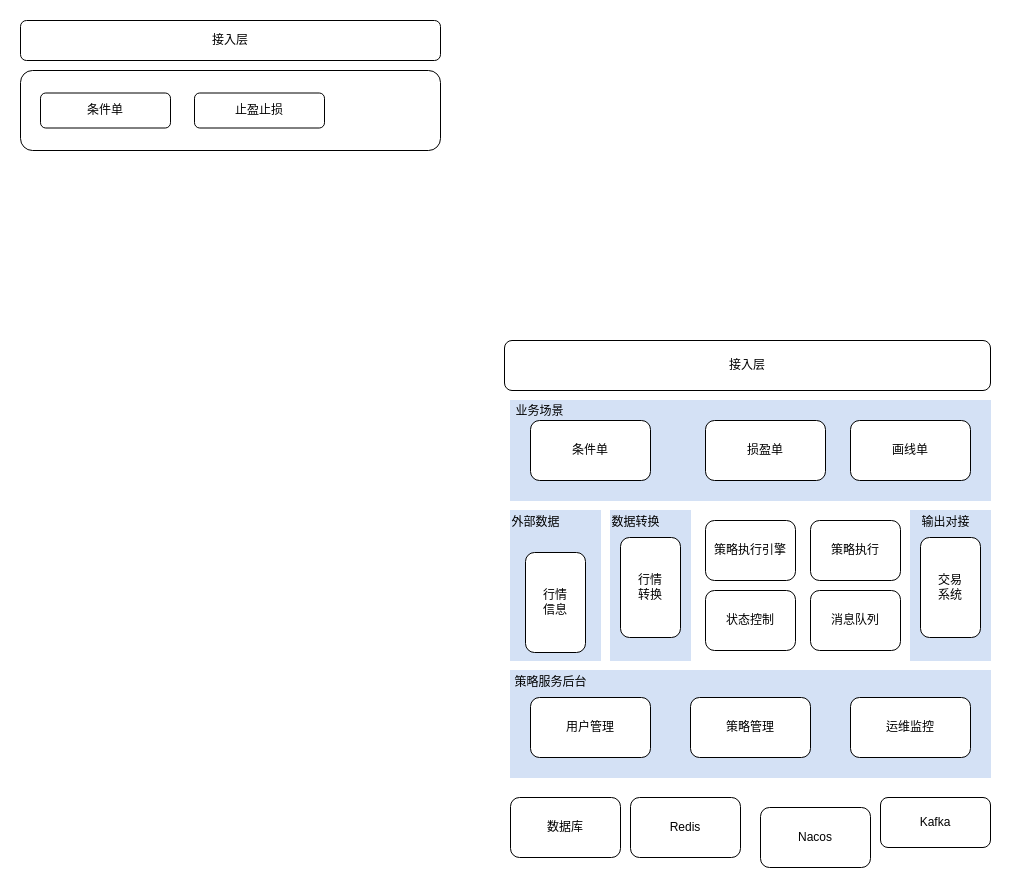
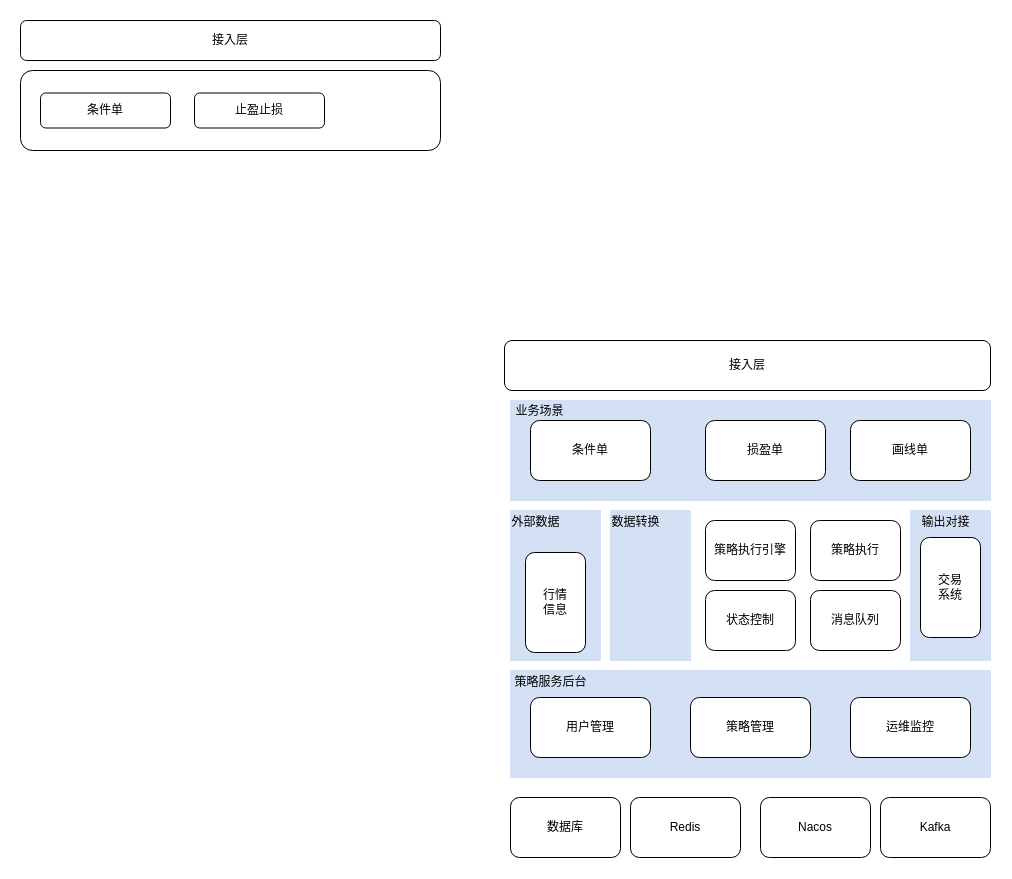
- <mxCell id="18" value="行情&lt;br&gt;转换" style="rounded=1;whiteSpace=wrap;html=1;" parent="1" vertex="1"><mxGeometry x="620" y="537" width="60" height="100" as="geometry" /></mxCell>
- <mxCell id="32" value="Kafka" style="rounded=1;whiteSpace=wrap;html=1;" parent="1" vertex="1"><mxGeometry x="880" y="797" width="110" height="50" as="geometry" /></mxCell>
+ <mxCell id="32" value="Kafka" style="rounded=1;whiteSpace=wrap;html=1;" parent="1" vertex="1"><mxGeometry x="880" y="797" width="110" height="60" as="geometry" /></mxCell>
- <mxCell id="33" value="Nacos" style="rounded=1;whiteSpace=wrap;html=1;" parent="1" vertex="1"><mxGeometry x="760" y="807" width="110" height="60" as="geometry" /></mxCell>
+ <mxCell id="33" value="Nacos" style="rounded=1;whiteSpace=wrap;html=1;" parent="1" vertex="1"><mxGeometry x="760" y="797" width="110" height="60" as="geometry" /></mxCell>
